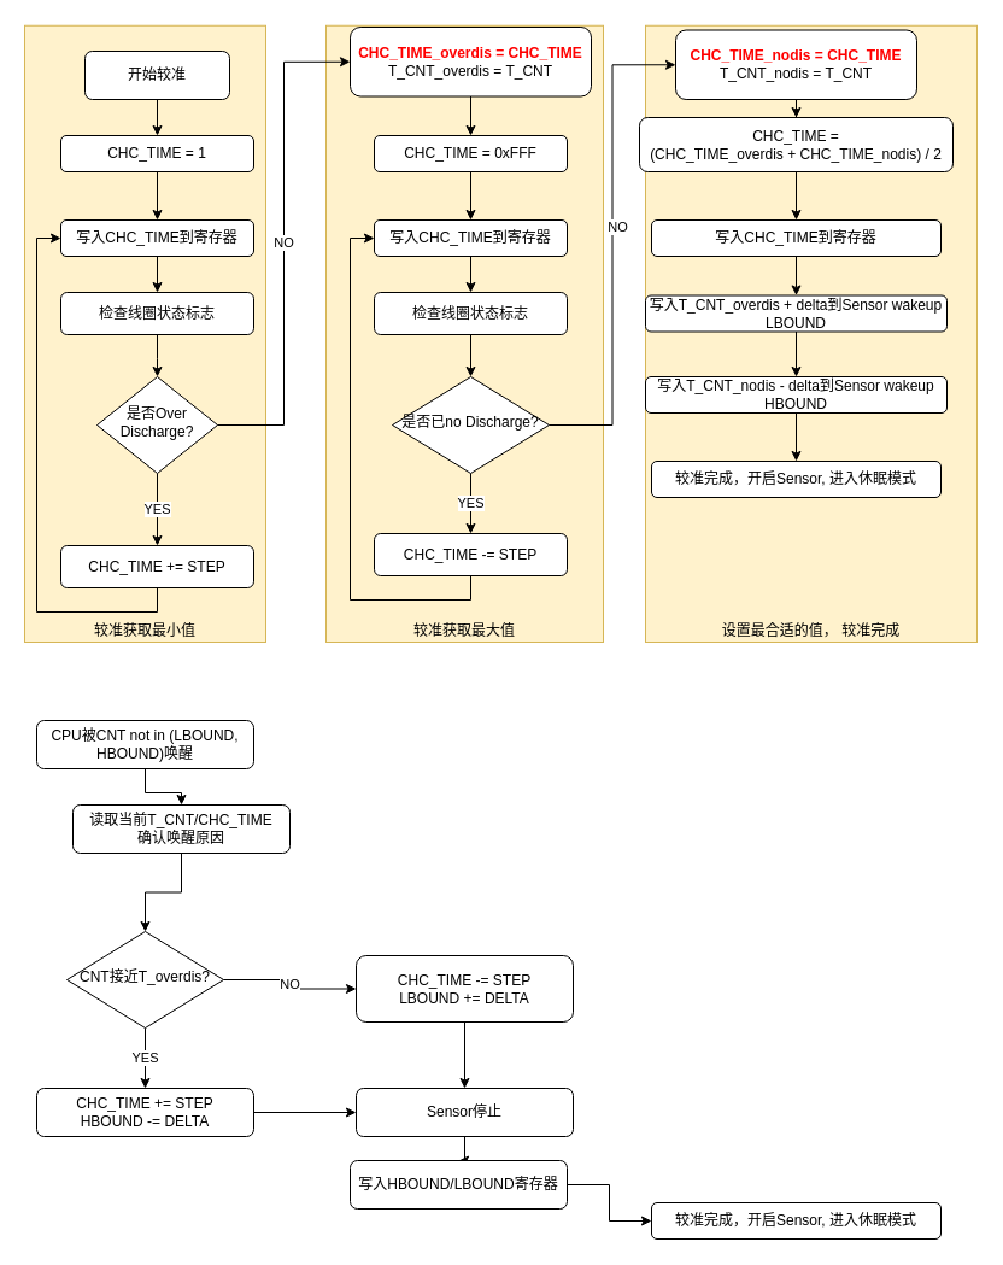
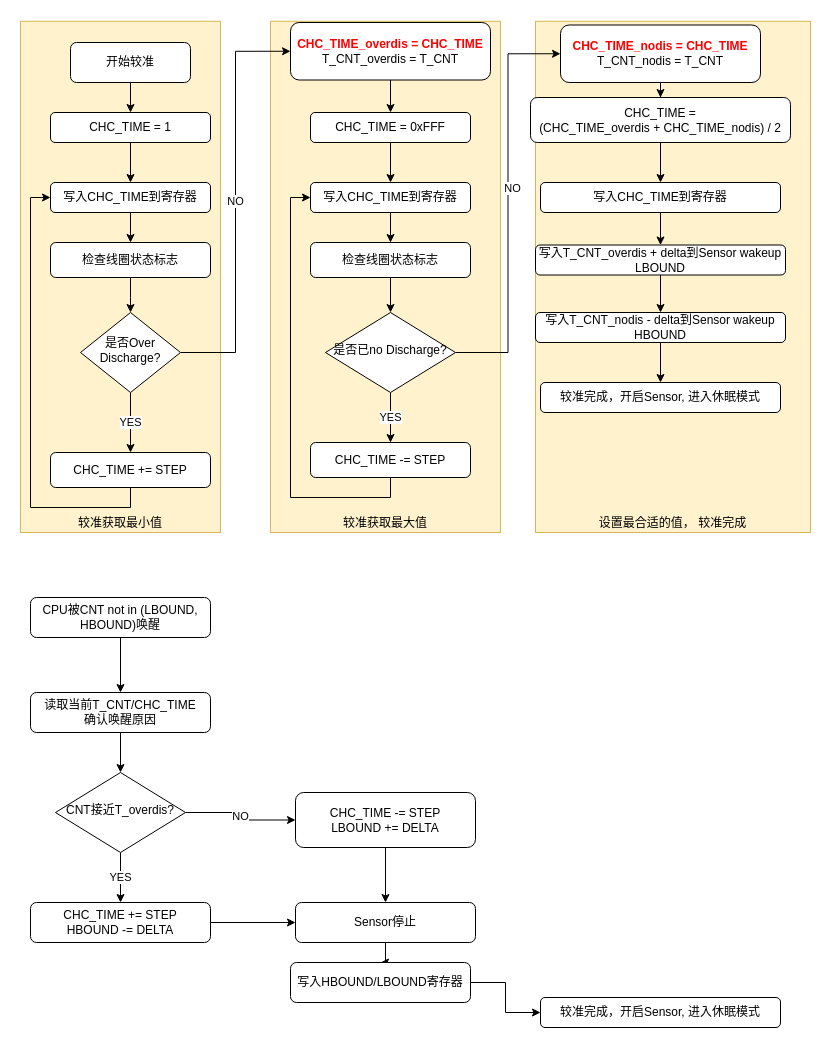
- <mxCell id="46" value="读取当前T_CNT/CHC_TIME&lt;br&gt;确认唤醒原因" style="rounded=1;whiteSpace=wrap;html=1;fontSize=12;glass=0;strokeWidth=1;shadow=0;" parent="1" vertex="1"><mxGeometry x="60" y="667" width="180" height="40" as="geometry" /></mxCell>
+ <mxCell id="46" value="读取当前T_CNT/CHC_TIME&lt;br&gt;确认唤醒原因" style="rounded=1;whiteSpace=wrap;html=1;fontSize=12;glass=0;strokeWidth=1;shadow=0;" parent="1" vertex="1"><mxGeometry x="30" y="692" width="180" height="40" as="geometry" /></mxCell>
